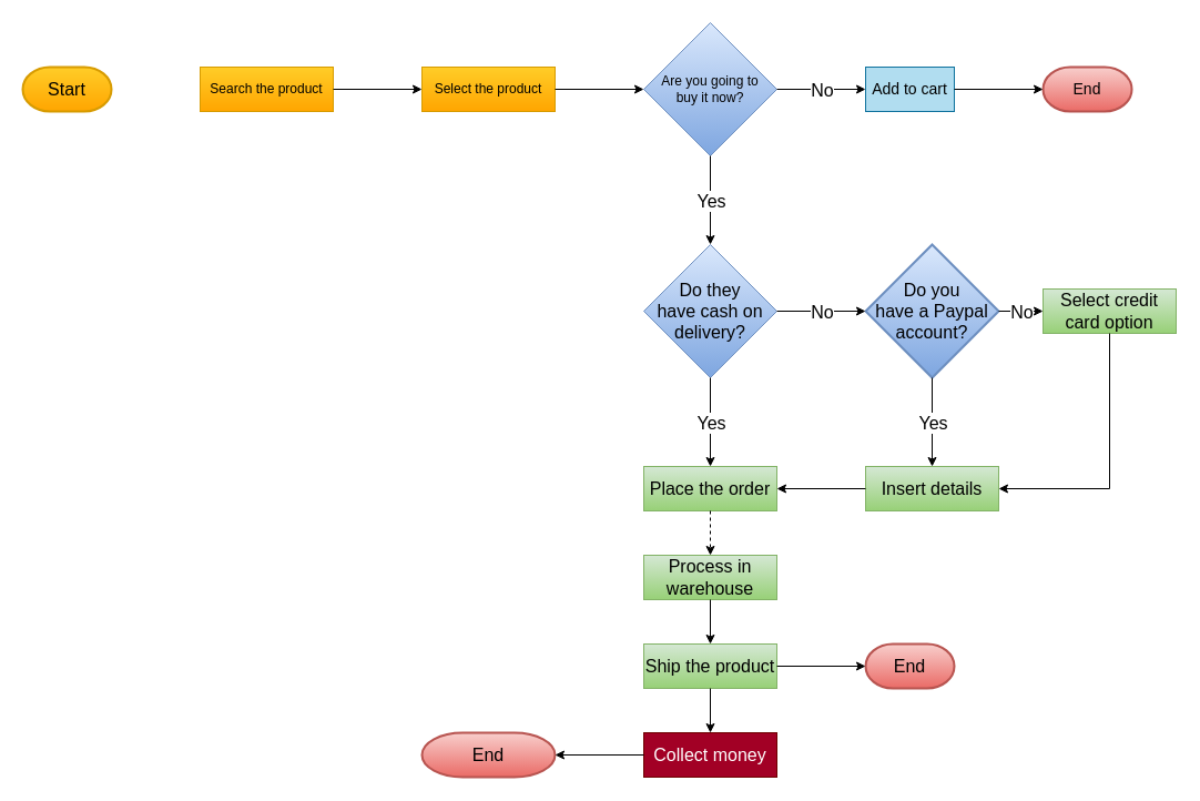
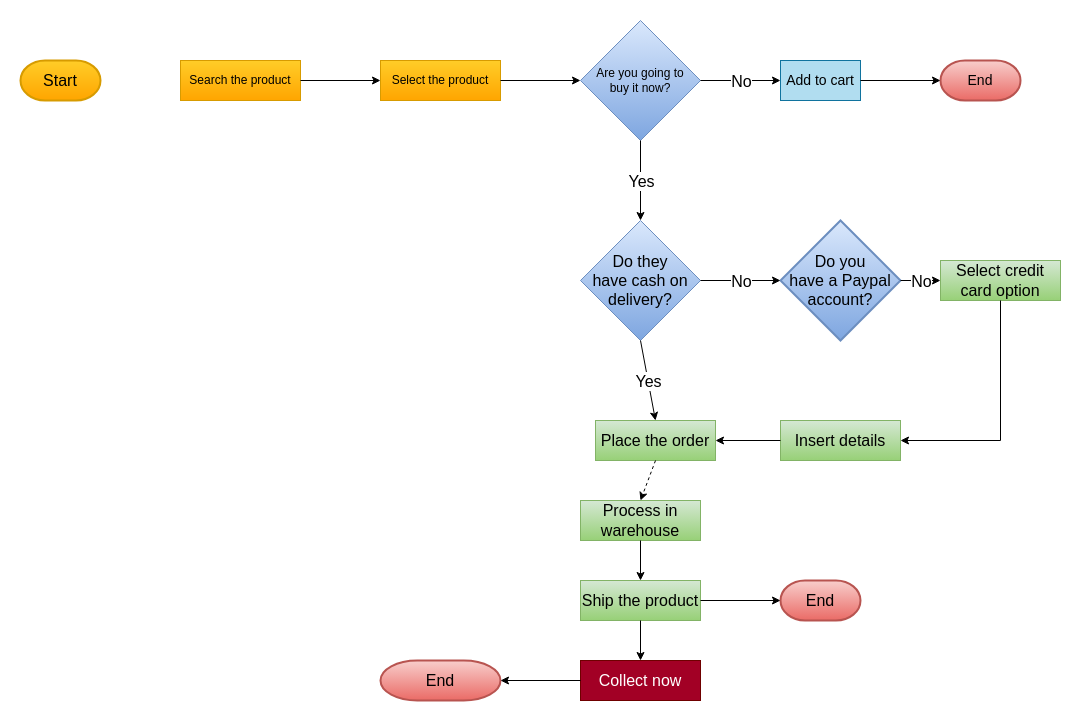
- <mxCell id="23" value="" style="endArrow=classic;html=1;rounded=0;fontSize=16;exitX=0.5;exitY=1;exitDx=0;exitDy=0;exitPerimeter=0;entryX=0.5;entryY=0;entryDx=0;entryDy=0;" edge="1" parent="1" source="16" target="22"><mxGeometry relative="1" as="geometry"><mxPoint x="480" y="220" as="sourcePoint" /><mxPoint x="580" y="220" as="targetPoint" /></mxGeometry></mxCell>
- <mxCell id="24" value="Yes" style="edgeLabel;resizable=0;html=1;align=center;verticalAlign=middle;fontSize=16;" connectable="0" vertex="1" parent="23"><mxGeometry relative="1" as="geometry" /></mxCell>
- <mxCell id="26" value="Place the order" style="rounded=0;whiteSpace=wrap;html=1;fontSize=16;fillColor=#d5e8d4;gradientColor=#97d077;strokeColor=#82b366;" vertex="1" parent="1"><mxGeometry x="580" y="420" width="120" height="40" as="geometry" /></mxCell>
+ <mxCell id="26" value="Place the order" style="rounded=0;whiteSpace=wrap;html=1;fontSize=16;fillColor=#d5e8d4;gradientColor=#97d077;strokeColor=#82b366;" vertex="1" parent="1"><mxGeometry x="595" y="420" width="120" height="40" as="geometry" /></mxCell>
- <mxCell id="36" value="Collect money" style="rounded=0;whiteSpace=wrap;html=1;fontSize=16;fillColor=#a20025;fontColor=#ffffff;strokeColor=#6F0000;" vertex="1" parent="1"><mxGeometry x="580" y="660" width="120" height="40" as="geometry" /></mxCell>
+ <mxCell id="36" value="Collect now" style="rounded=0;whiteSpace=wrap;html=1;fontSize=16;fillColor=#a20025;fontColor=#ffffff;strokeColor=#6F0000;" vertex="1" parent="1"><mxGeometry x="580" y="660" width="120" height="40" as="geometry" /></mxCell>
